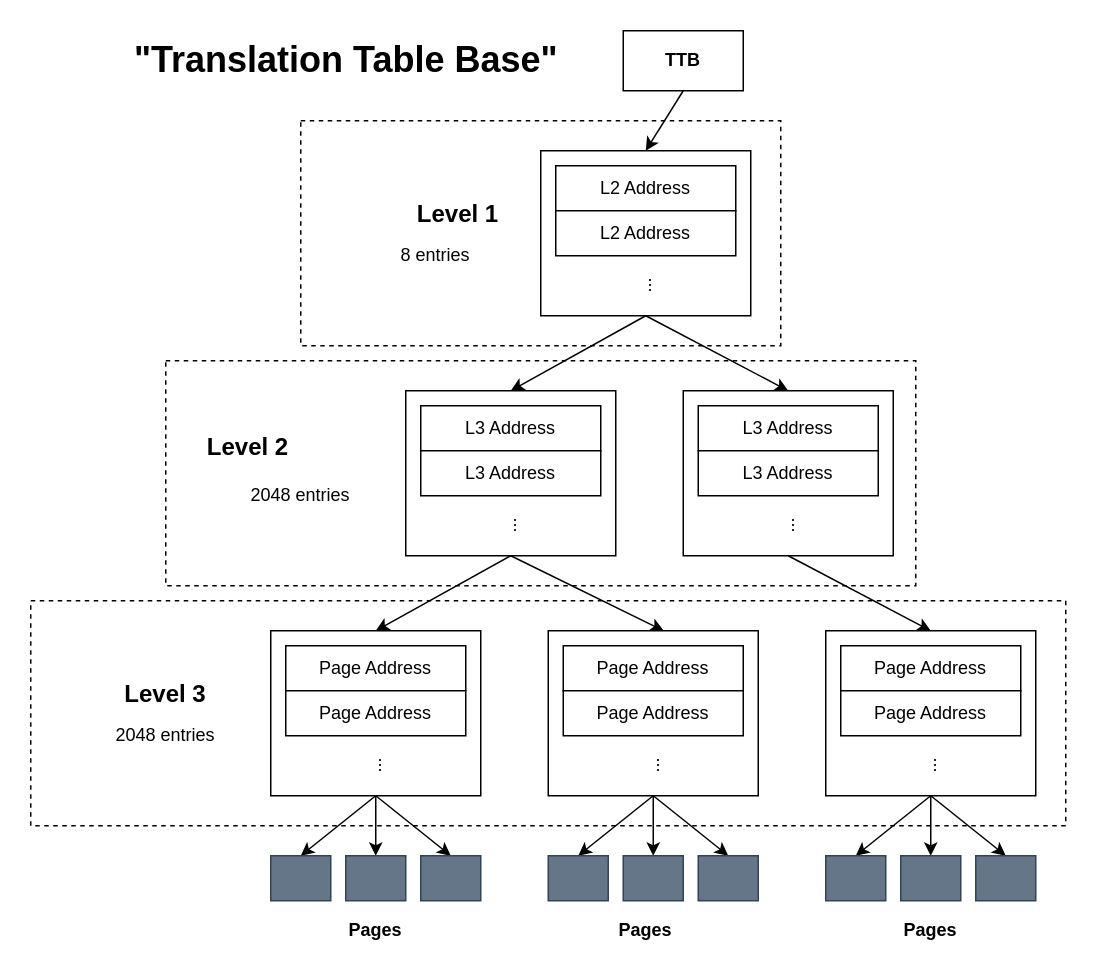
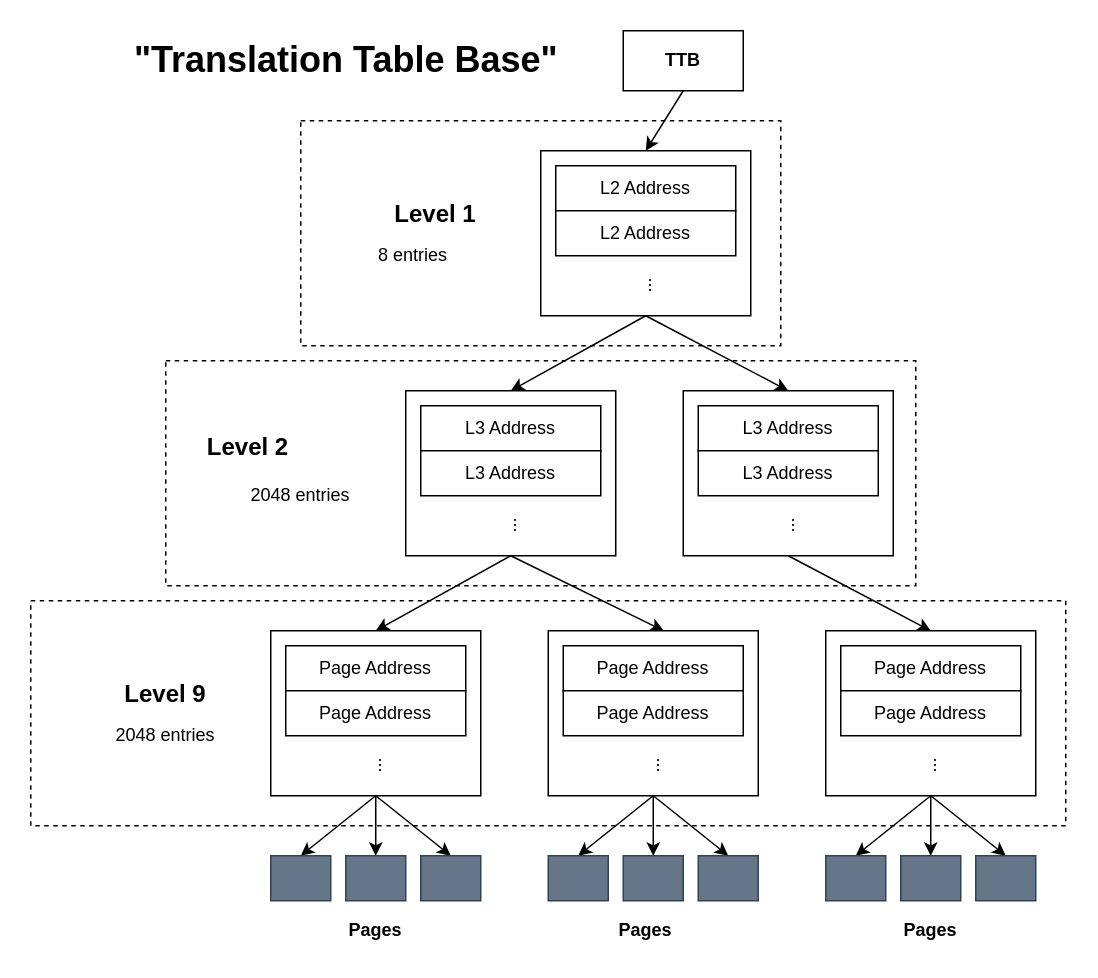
- <mxCell id="11" value="&lt;b&gt;&lt;font style=&quot;font-size: 16px;&quot;&gt;Level 1&lt;/font&gt;&lt;/b&gt;" style="text;html=1;strokeColor=none;fillColor=none;align=center;verticalAlign=middle;whiteSpace=wrap;overflow=hidden;dashed=1;" vertex="1" parent="1"><mxGeometry x="265" y="130" width="80" height="20" as="geometry" /></mxCell>
+ <mxCell id="11" value="&lt;b&gt;&lt;font style=&quot;font-size: 16px;&quot;&gt;Level 1&lt;/font&gt;&lt;/b&gt;" style="text;html=1;strokeColor=none;fillColor=none;align=center;verticalAlign=middle;whiteSpace=wrap;overflow=hidden;dashed=1;" vertex="1" parent="1"><mxGeometry x="250" y="130" width="80" height="20" as="geometry" /></mxCell>
- <mxCell id="12" value="&lt;font style=&quot;font-size: 12px;&quot;&gt;8 entries&lt;/font&gt;" style="text;html=1;strokeColor=none;fillColor=none;align=center;verticalAlign=middle;whiteSpace=wrap;overflow=hidden;dashed=1;" vertex="1" parent="1"><mxGeometry x="250" y="160" width="80" height="20" as="geometry" /></mxCell>
+ <mxCell id="12" value="&lt;font style=&quot;font-size: 12px;&quot;&gt;8 entries&lt;/font&gt;" style="text;html=1;strokeColor=none;fillColor=none;align=center;verticalAlign=middle;whiteSpace=wrap;overflow=hidden;dashed=1;" vertex="1" parent="1"><mxGeometry x="235" y="160" width="80" height="20" as="geometry" /></mxCell>
- <mxCell id="35" value="&lt;b&gt;&lt;font style=&quot;font-size: 16px;&quot;&gt;Level 3&lt;/font&gt;&lt;/b&gt;" style="text;html=1;strokeColor=none;fillColor=none;align=center;verticalAlign=middle;whiteSpace=wrap;overflow=hidden;dashed=1;" vertex="1" parent="1"><mxGeometry x="70" y="450" width="80" height="20" as="geometry" /></mxCell>
+ <mxCell id="35" value="&lt;b&gt;&lt;font style=&quot;font-size: 16px;&quot;&gt;Level 9&lt;/font&gt;&lt;/b&gt;" style="text;html=1;strokeColor=none;fillColor=none;align=center;verticalAlign=middle;whiteSpace=wrap;overflow=hidden;dashed=1;" vertex="1" parent="1"><mxGeometry x="70" y="450" width="80" height="20" as="geometry" /></mxCell>
